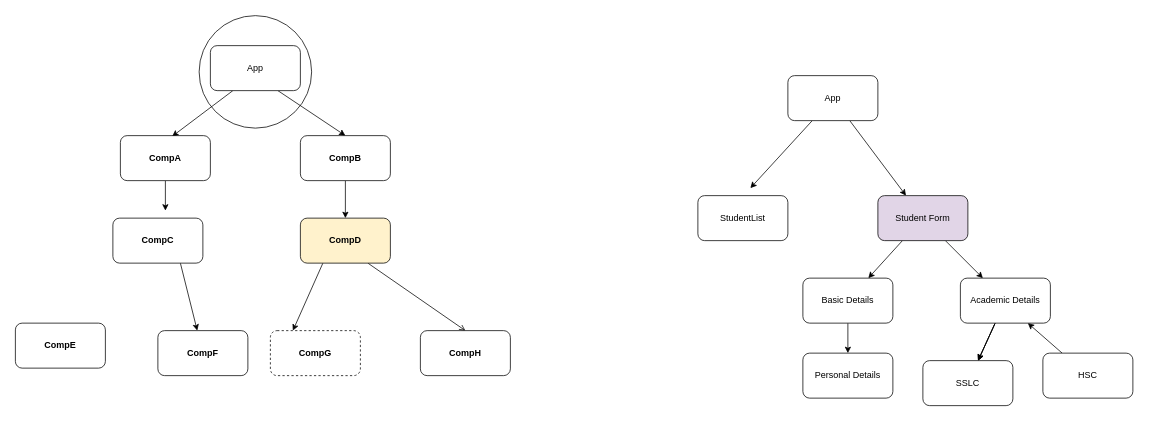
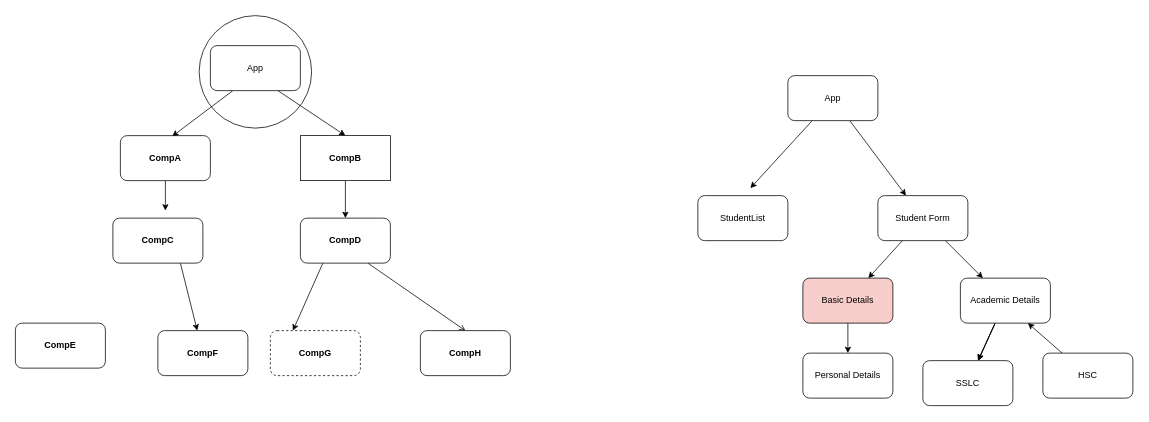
- <mxCell id="9" value="CompB" style="rounded=1;whiteSpace=wrap;html=1;fontStyle=1" parent="1" vertex="1"><mxGeometry x="400" y="180" width="120" height="60" as="geometry" /></mxCell>
+ <mxCell id="9" value="CompB" style="whiteSpace=wrap;html=1;fontStyle=1;rounded=0;" parent="1" vertex="1"><mxGeometry x="400" y="180" width="120" height="60" as="geometry" /></mxCell>
- <mxCell id="25" value="Student Form" style="whiteSpace=wrap;html=1;rounded=1;fillColor=#e1d5e7;" vertex="1" parent="1"><mxGeometry x="1170" y="260" width="120" height="60" as="geometry" /></mxCell>
+ <mxCell id="25" value="Student Form" style="whiteSpace=wrap;html=1;rounded=1;" vertex="1" parent="1"><mxGeometry x="1170" y="260" width="120" height="60" as="geometry" /></mxCell>
- <mxCell id="14" value="CompD" style="rounded=1;whiteSpace=wrap;html=1;fontStyle=1;fillColor=#fff2cc;" parent="1" vertex="1"><mxGeometry x="400" y="290" width="120" height="60" as="geometry" /></mxCell>
+ <mxCell id="14" value="CompD" style="rounded=1;whiteSpace=wrap;html=1;fontStyle=1" parent="1" vertex="1"><mxGeometry x="400" y="290" width="120" height="60" as="geometry" /></mxCell>
- <mxCell id="27" value="Basic Details" style="whiteSpace=wrap;html=1;rounded=1;" vertex="1" parent="1"><mxGeometry x="1070" y="370" width="120" height="60" as="geometry" /></mxCell>
+ <mxCell id="27" value="Basic Details" style="whiteSpace=wrap;html=1;rounded=1;fillColor=#f8cecc;" vertex="1" parent="1"><mxGeometry x="1070" y="370" width="120" height="60" as="geometry" /></mxCell>
